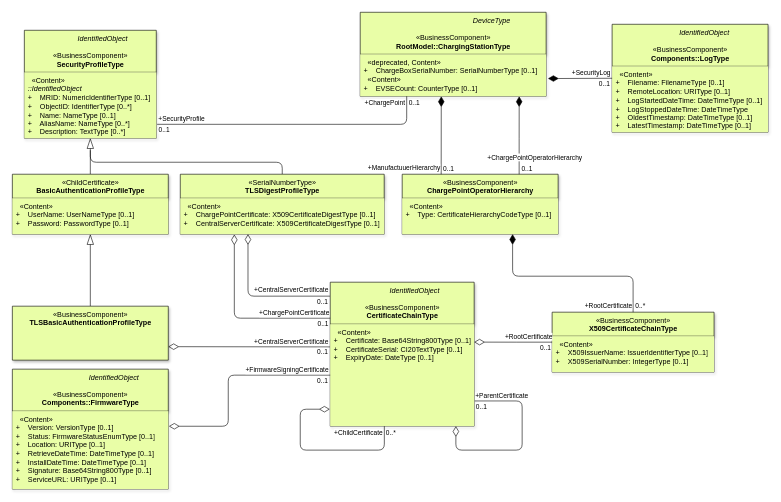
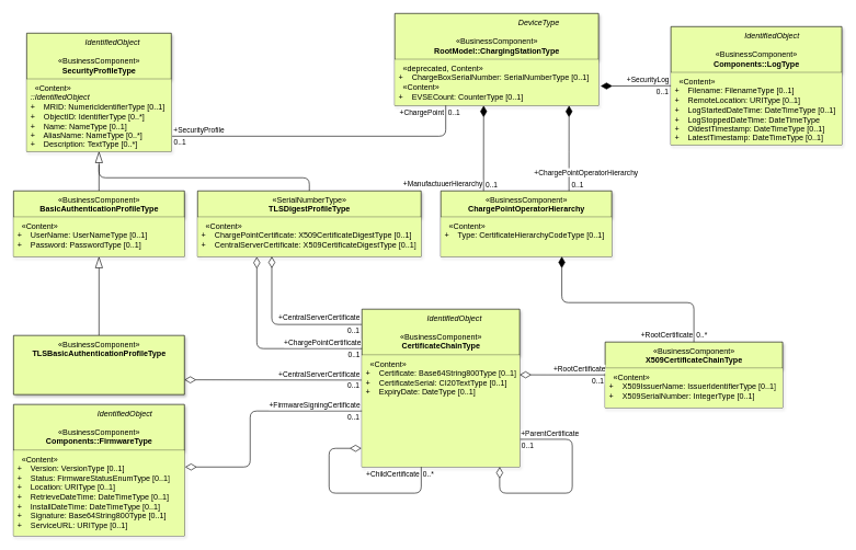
- <mxCell id="7" value="&lt;div style=&quot;line-height: 14.4px;&quot;&gt;&lt;div style=&quot;line-height: 14.4px;&quot;&gt;&lt;span style=&quot;background-color: initial;&quot;&gt;«&lt;/span&gt;&lt;span style=&quot;background-color: initial;&quot;&gt;ChildCertificate&lt;/span&gt;&lt;span style=&quot;background-color: initial;&quot;&gt;»&lt;/span&gt;&lt;br&gt;&lt;/div&gt;&lt;b&gt;BasicAuthenticationProfileType&lt;/b&gt;&lt;/div&gt;" style="swimlane;fontStyle=0;align=center;verticalAlign=top;childLayout=stackLayout;horizontal=1;startSize=40;horizontalStack=0;resizeParent=1;resizeParentMax=0;resizeLast=0;collapsible=0;marginBottom=0;html=1;fillColor=#e9fea7;shadow=1;fontSize=12;" vertex="1" parent="1"><mxGeometry x="20" y="290" width="260" height="100" as="geometry" /></mxCell>
+ <mxCell id="7" value="&lt;div style=&quot;line-height: 14.4px;&quot;&gt;&lt;div style=&quot;line-height: 14.4px;&quot;&gt;&lt;span style=&quot;background-color: initial;&quot;&gt;«&lt;/span&gt;&lt;span style=&quot;background-color: initial;&quot;&gt;BusinessComponent&lt;/span&gt;&lt;span style=&quot;background-color: initial;&quot;&gt;»&lt;/span&gt;&lt;br&gt;&lt;/div&gt;&lt;b&gt;BasicAuthenticationProfileType&lt;/b&gt;&lt;/div&gt;" style="swimlane;fontStyle=0;align=center;verticalAlign=top;childLayout=stackLayout;horizontal=1;startSize=40;horizontalStack=0;resizeParent=1;resizeParentMax=0;resizeLast=0;collapsible=0;marginBottom=0;html=1;fillColor=#e9fea7;shadow=1;fontSize=12;" vertex="1" parent="1"><mxGeometry x="20" y="290" width="260" height="100" as="geometry" /></mxCell>
